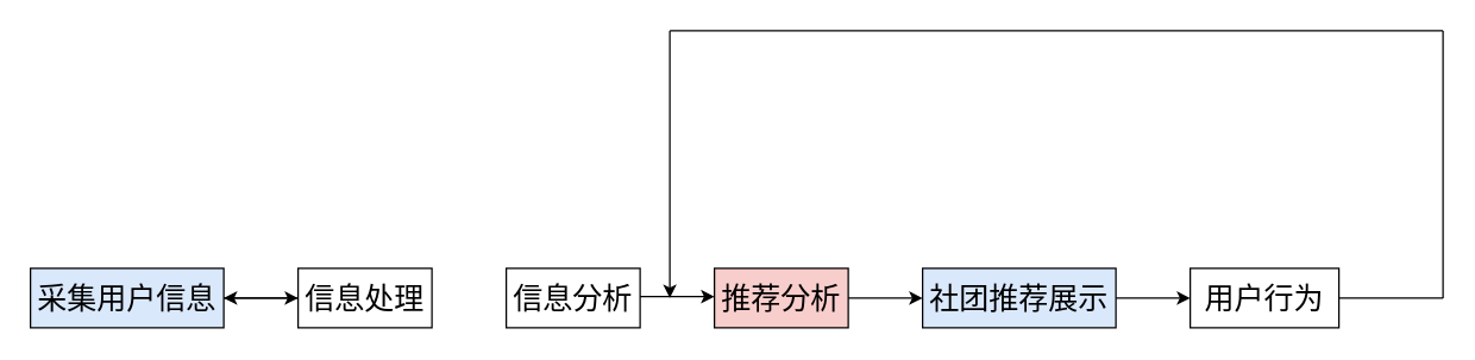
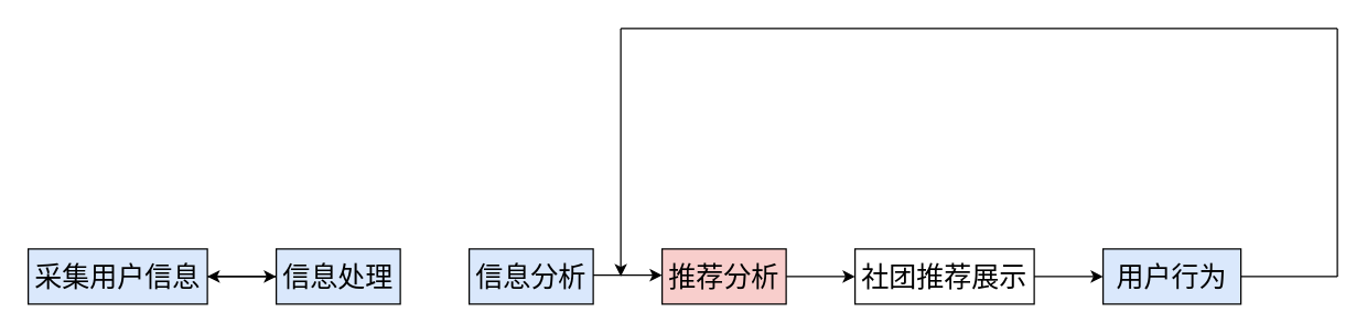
- <mxCell id="5" value="&lt;font style=&quot;font-size: 20px&quot;&gt;信息处理&lt;/font&gt;" style="rounded=0;whiteSpace=wrap;html=1;" parent="1" vertex="1"><mxGeometry x="200" y="180" width="90" height="40" as="geometry" /></mxCell>
+ <mxCell id="5" value="&lt;font style=&quot;font-size: 20px&quot;&gt;信息处理&lt;/font&gt;" style="rounded=0;whiteSpace=wrap;html=1;fillColor=#dae8fc;" parent="1" vertex="1"><mxGeometry x="200" y="180" width="90" height="40" as="geometry" /></mxCell>
- <mxCell id="6" value="&lt;font style=&quot;font-size: 20px&quot;&gt;信息分析&lt;/font&gt;" style="rounded=0;whiteSpace=wrap;html=1;" parent="1" vertex="1"><mxGeometry x="340" y="180" width="90" height="40" as="geometry" /></mxCell>
+ <mxCell id="6" value="&lt;font style=&quot;font-size: 20px&quot;&gt;信息分析&lt;/font&gt;" style="rounded=0;whiteSpace=wrap;html=1;fillColor=#dae8fc;" parent="1" vertex="1"><mxGeometry x="340" y="180" width="90" height="40" as="geometry" /></mxCell>
- <mxCell id="10" value="&lt;font style=&quot;font-size: 20px&quot;&gt;社团推荐展示&lt;/font&gt;" style="rounded=0;whiteSpace=wrap;html=1;fillColor=#dae8fc;" parent="1" vertex="1"><mxGeometry x="620" y="180" width="130" height="40" as="geometry" /></mxCell>
+ <mxCell id="10" value="&lt;font style=&quot;font-size: 20px&quot;&gt;社团推荐展示&lt;/font&gt;" style="rounded=0;whiteSpace=wrap;html=1;" parent="1" vertex="1"><mxGeometry x="620" y="180" width="130" height="40" as="geometry" /></mxCell>
- <mxCell id="12" value="&lt;font style=&quot;font-size: 20px&quot;&gt;用户行为&lt;/font&gt;" style="rounded=0;whiteSpace=wrap;html=1;" parent="1" vertex="1"><mxGeometry x="800" y="180" width="100" height="40" as="geometry" /></mxCell>
+ <mxCell id="12" value="&lt;font style=&quot;font-size: 20px&quot;&gt;用户行为&lt;/font&gt;" style="rounded=0;whiteSpace=wrap;html=1;fillColor=#dae8fc;" parent="1" vertex="1"><mxGeometry x="800" y="180" width="100" height="40" as="geometry" /></mxCell>
